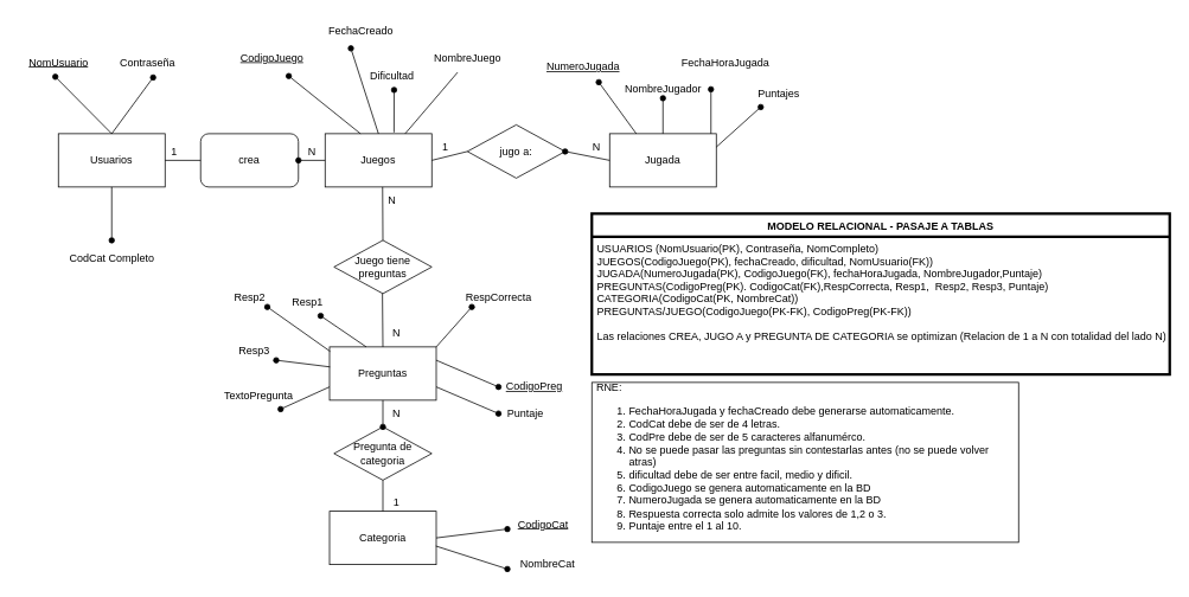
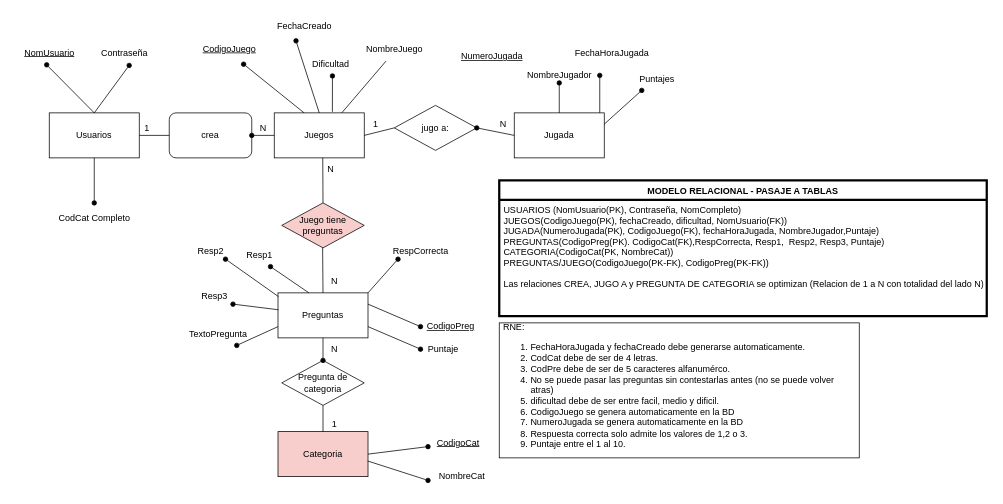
- <mxCell id="47" value="" style="endArrow=none;html=1;rounded=0;endFill=0;startArrow=oval;startFill=1;entryX=0.25;entryY=0;entryDx=0;entryDy=0;exitX=0.662;exitY=1.067;exitDx=0;exitDy=0;exitPerimeter=0;" parent="1" source="48" target="5" edge="1"><mxGeometry width="50" height="50" relative="1" as="geometry"><mxPoint x="655" y="120" as="sourcePoint" /><mxPoint x="665" y="90" as="targetPoint" /></mxGeometry></mxCell>
- <mxCell id="43" value="Juego tiene preguntas" style="rhombus;whiteSpace=wrap;html=1;" parent="1" vertex="1"><mxGeometry x="375" y="270" width="110" height="60" as="geometry" /></mxCell>
+ <mxCell id="43" value="Juego tiene preguntas" style="rhombus;whiteSpace=wrap;html=1;fillColor=#f8cecc;" parent="1" vertex="1"><mxGeometry x="375" y="270" width="110" height="60" as="geometry" /></mxCell>
- <mxCell id="6" value="Categoria" style="rounded=0;whiteSpace=wrap;html=1;" parent="1" vertex="1"><mxGeometry x="370" y="575" width="120" height="60" as="geometry" /></mxCell>
+ <mxCell id="6" value="Categoria" style="rounded=0;whiteSpace=wrap;html=1;fillColor=#f8cecc;" parent="1" vertex="1"><mxGeometry x="370" y="575" width="120" height="60" as="geometry" /></mxCell>
